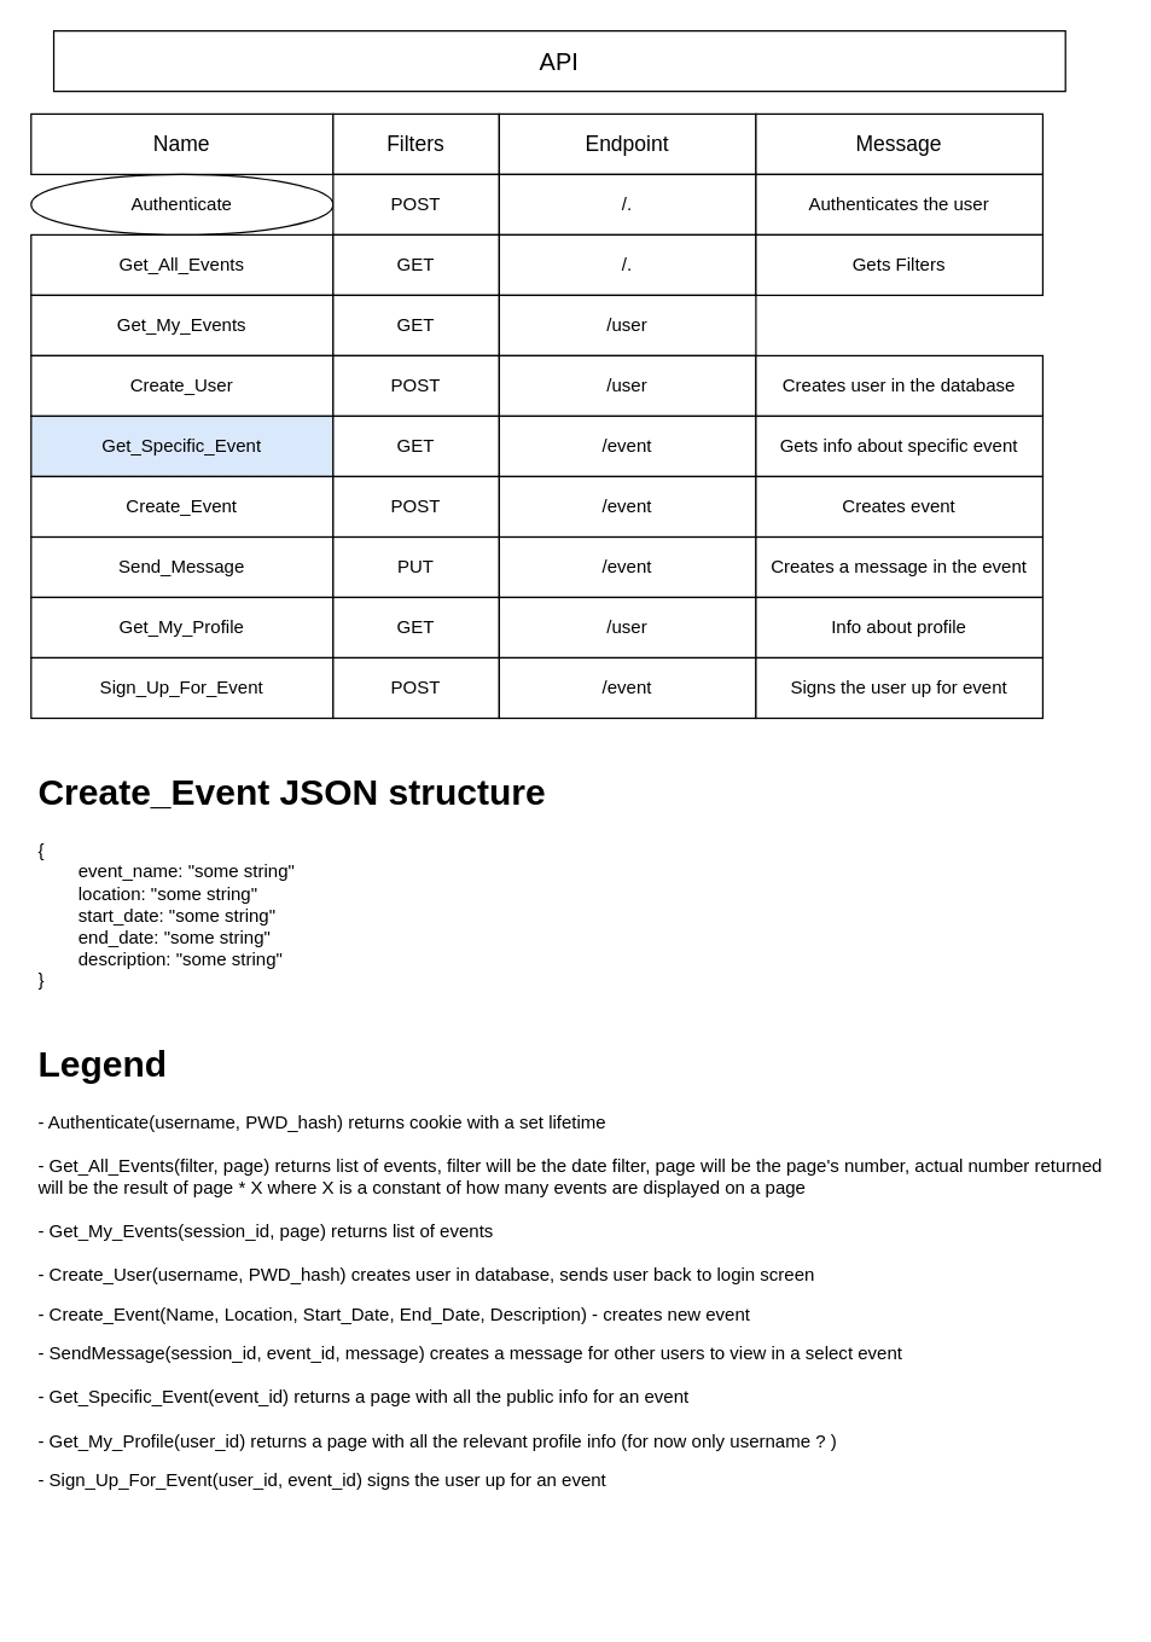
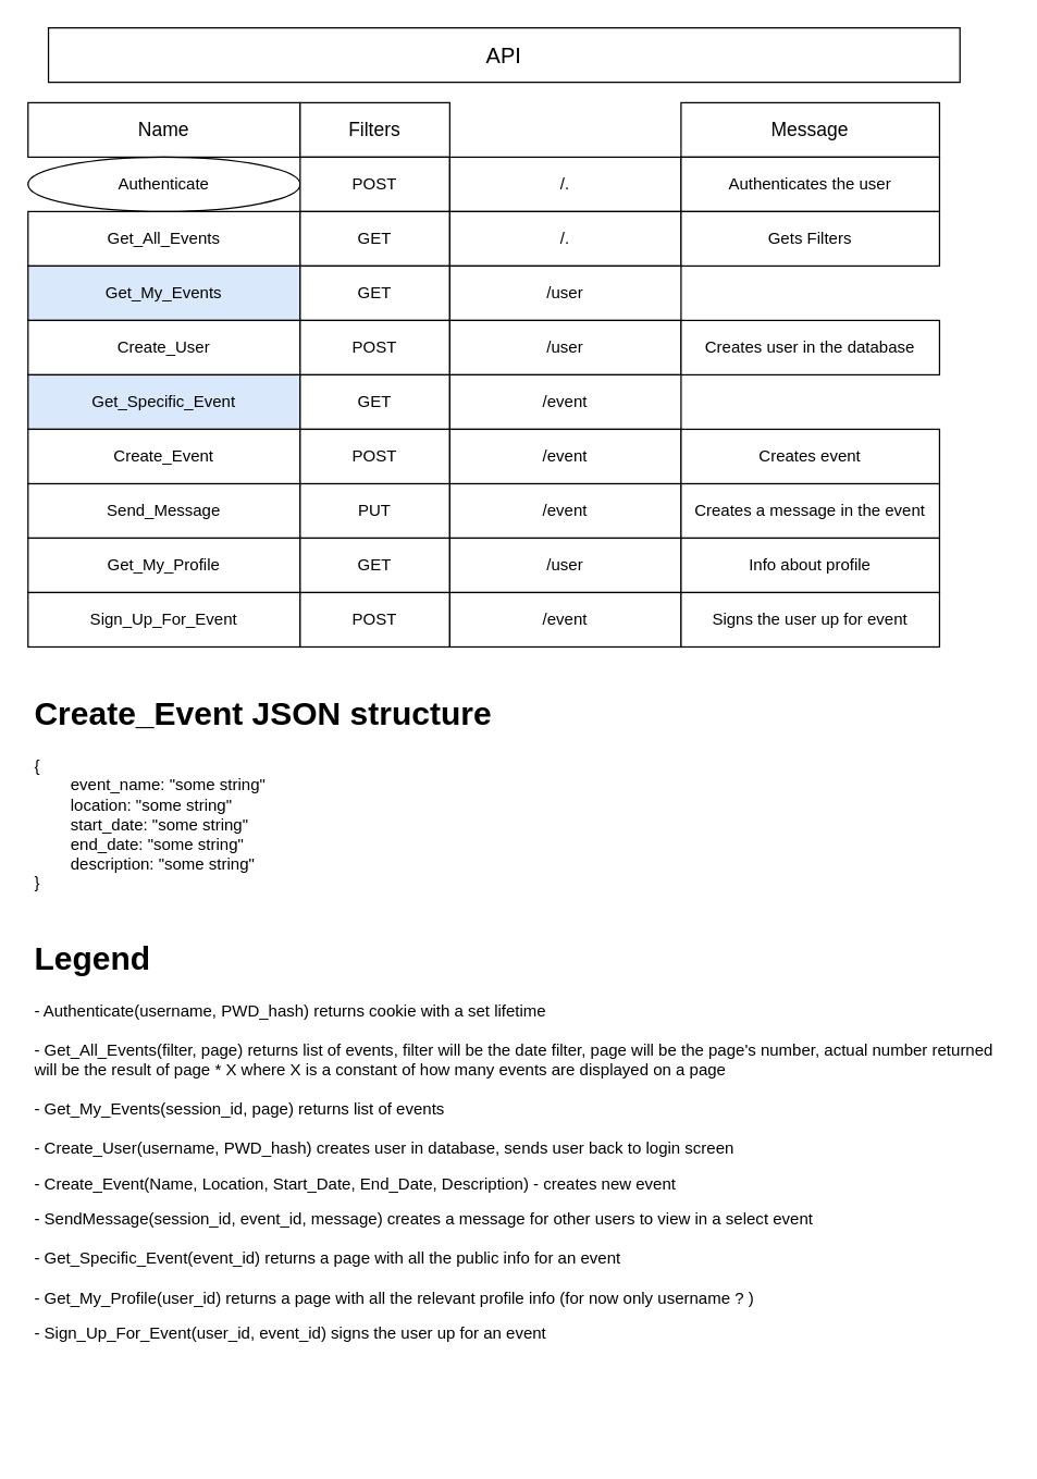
- <mxCell id="6" value="&lt;font style=&quot;font-size: 14px;&quot;&gt;Endpoint&lt;/font&gt;" style="rounded=0;whiteSpace=wrap;html=1;" parent="1" vertex="1"><mxGeometry x="330" y="75" width="170" height="40" as="geometry" /></mxCell>
- <mxCell id="16" value="Get_My_Events" style="rounded=0;whiteSpace=wrap;html=1;" parent="1" vertex="1"><mxGeometry x="20" y="195" width="200" height="40" as="geometry" /></mxCell>
+ <mxCell id="16" value="Get_My_Events" style="rounded=0;whiteSpace=wrap;html=1;fillColor=#dae8fc;" parent="1" vertex="1"><mxGeometry x="20" y="195" width="200" height="40" as="geometry" /></mxCell>
- <mxCell id="30" value="Gets info about specific event" style="rounded=0;whiteSpace=wrap;html=1;" parent="1" vertex="1"><mxGeometry x="500" y="275" width="190" height="40" as="geometry" /></mxCell>
